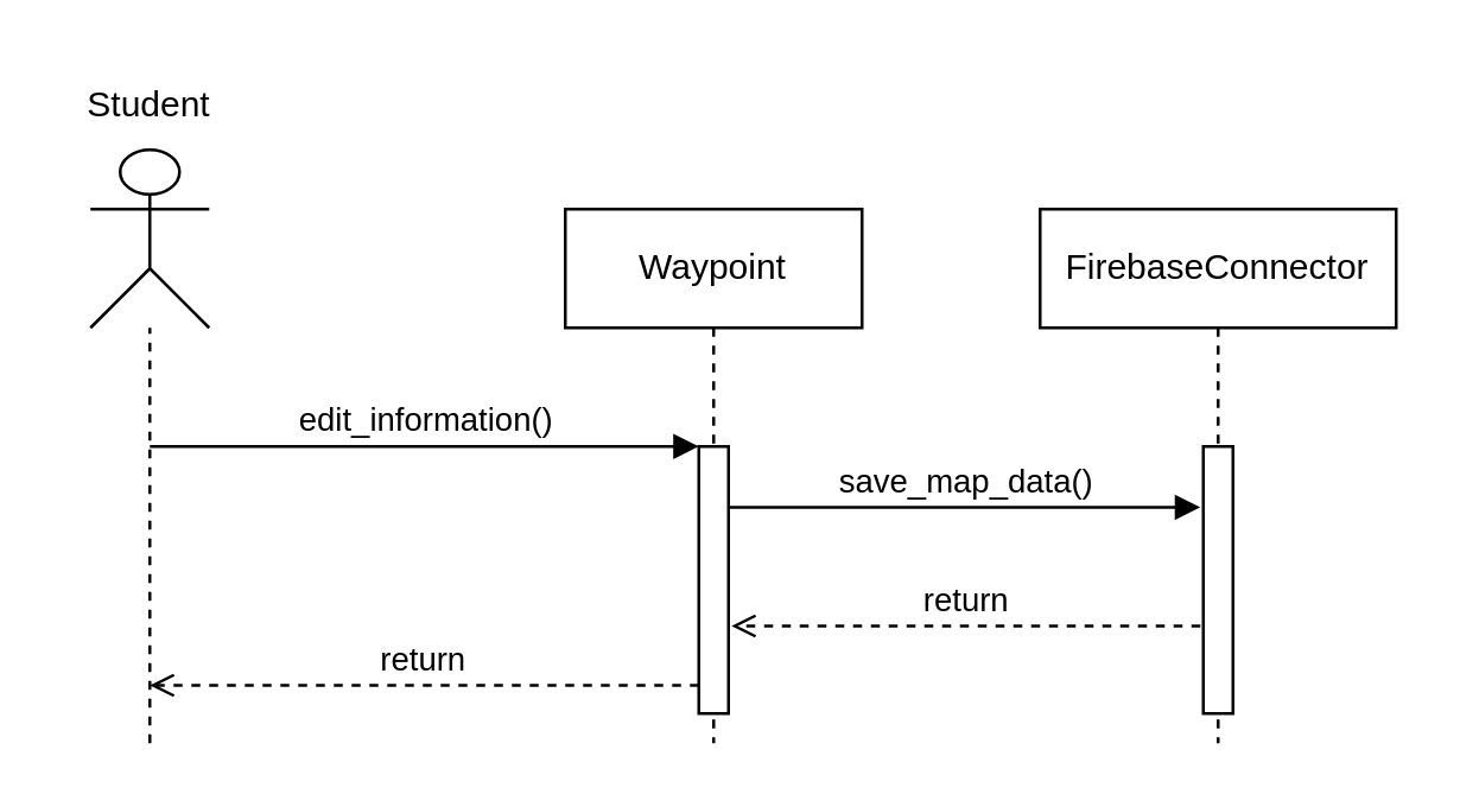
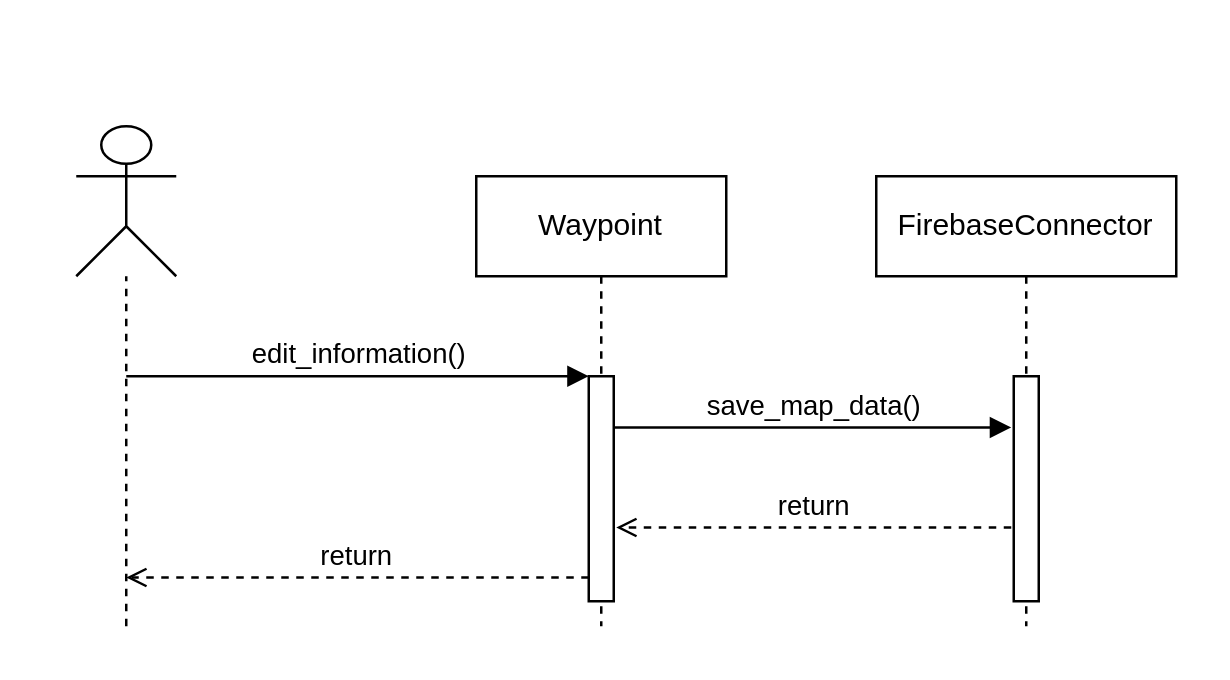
- <mxCell id="6" value="Student" style="text;html=1;align=center;verticalAlign=middle;whiteSpace=wrap;rounded=0;" parent="1" vertex="1"><mxGeometry x="20" y="20" width="60" height="30" as="geometry" /></mxCell>
